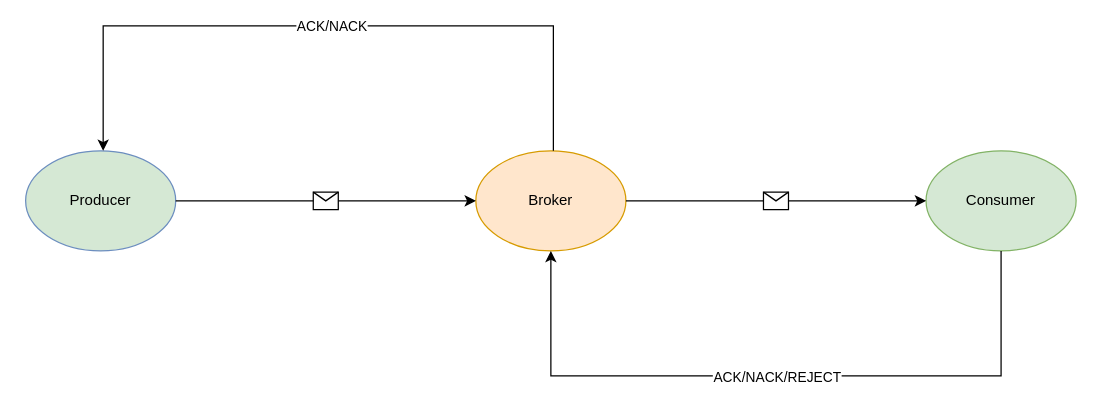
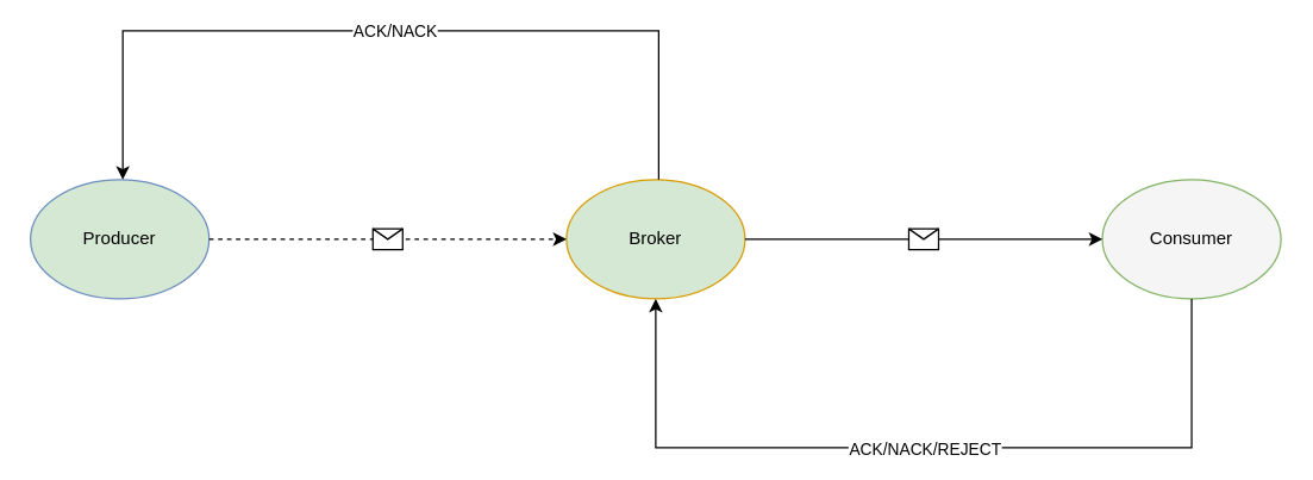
- <mxCell id="4" value="" style="endArrow=classic;html=1;rounded=0;exitX=1;exitY=0.5;exitDx=0;exitDy=0;entryX=0;entryY=0.5;entryDx=0;entryDy=0;" edge="1" parent="1" source="2" target="3"><mxGeometry relative="1" as="geometry"><mxPoint x="390" y="200" as="sourcePoint" /><mxPoint x="490" y="200" as="targetPoint" /></mxGeometry></mxCell>
+ <mxCell id="4" value="" style="endArrow=classic;html=1;rounded=0;exitX=1;exitY=0.5;exitDx=0;exitDy=0;entryX=0;entryY=0.5;entryDx=0;entryDy=0;dashed=1;" edge="1" parent="1" source="2" target="3"><mxGeometry relative="1" as="geometry"><mxPoint x="390" y="200" as="sourcePoint" /><mxPoint x="490" y="200" as="targetPoint" /></mxGeometry></mxCell>
- <mxCell id="3" value="Broker" style="ellipse;whiteSpace=wrap;html=1;fillColor=#ffe6cc;strokeColor=#d79b00;" vertex="1" parent="1"><mxGeometry x="380" y="120" width="120" height="80" as="geometry" /></mxCell>
+ <mxCell id="3" value="Broker" style="ellipse;whiteSpace=wrap;html=1;fillColor=#d5e8d4;strokeColor=#d79b00;" vertex="1" parent="1"><mxGeometry x="380" y="120" width="120" height="80" as="geometry" /></mxCell>
- <mxCell id="8" value="Consumer" style="ellipse;whiteSpace=wrap;html=1;fillColor=#d5e8d4;strokeColor=#82b366;" vertex="1" parent="1"><mxGeometry x="740" y="120" width="120" height="80" as="geometry" /></mxCell>
+ <mxCell id="8" value="Consumer" style="ellipse;whiteSpace=wrap;html=1;fillColor=#f5f5f5;strokeColor=#82b366;" vertex="1" parent="1"><mxGeometry x="740" y="120" width="120" height="80" as="geometry" /></mxCell>
